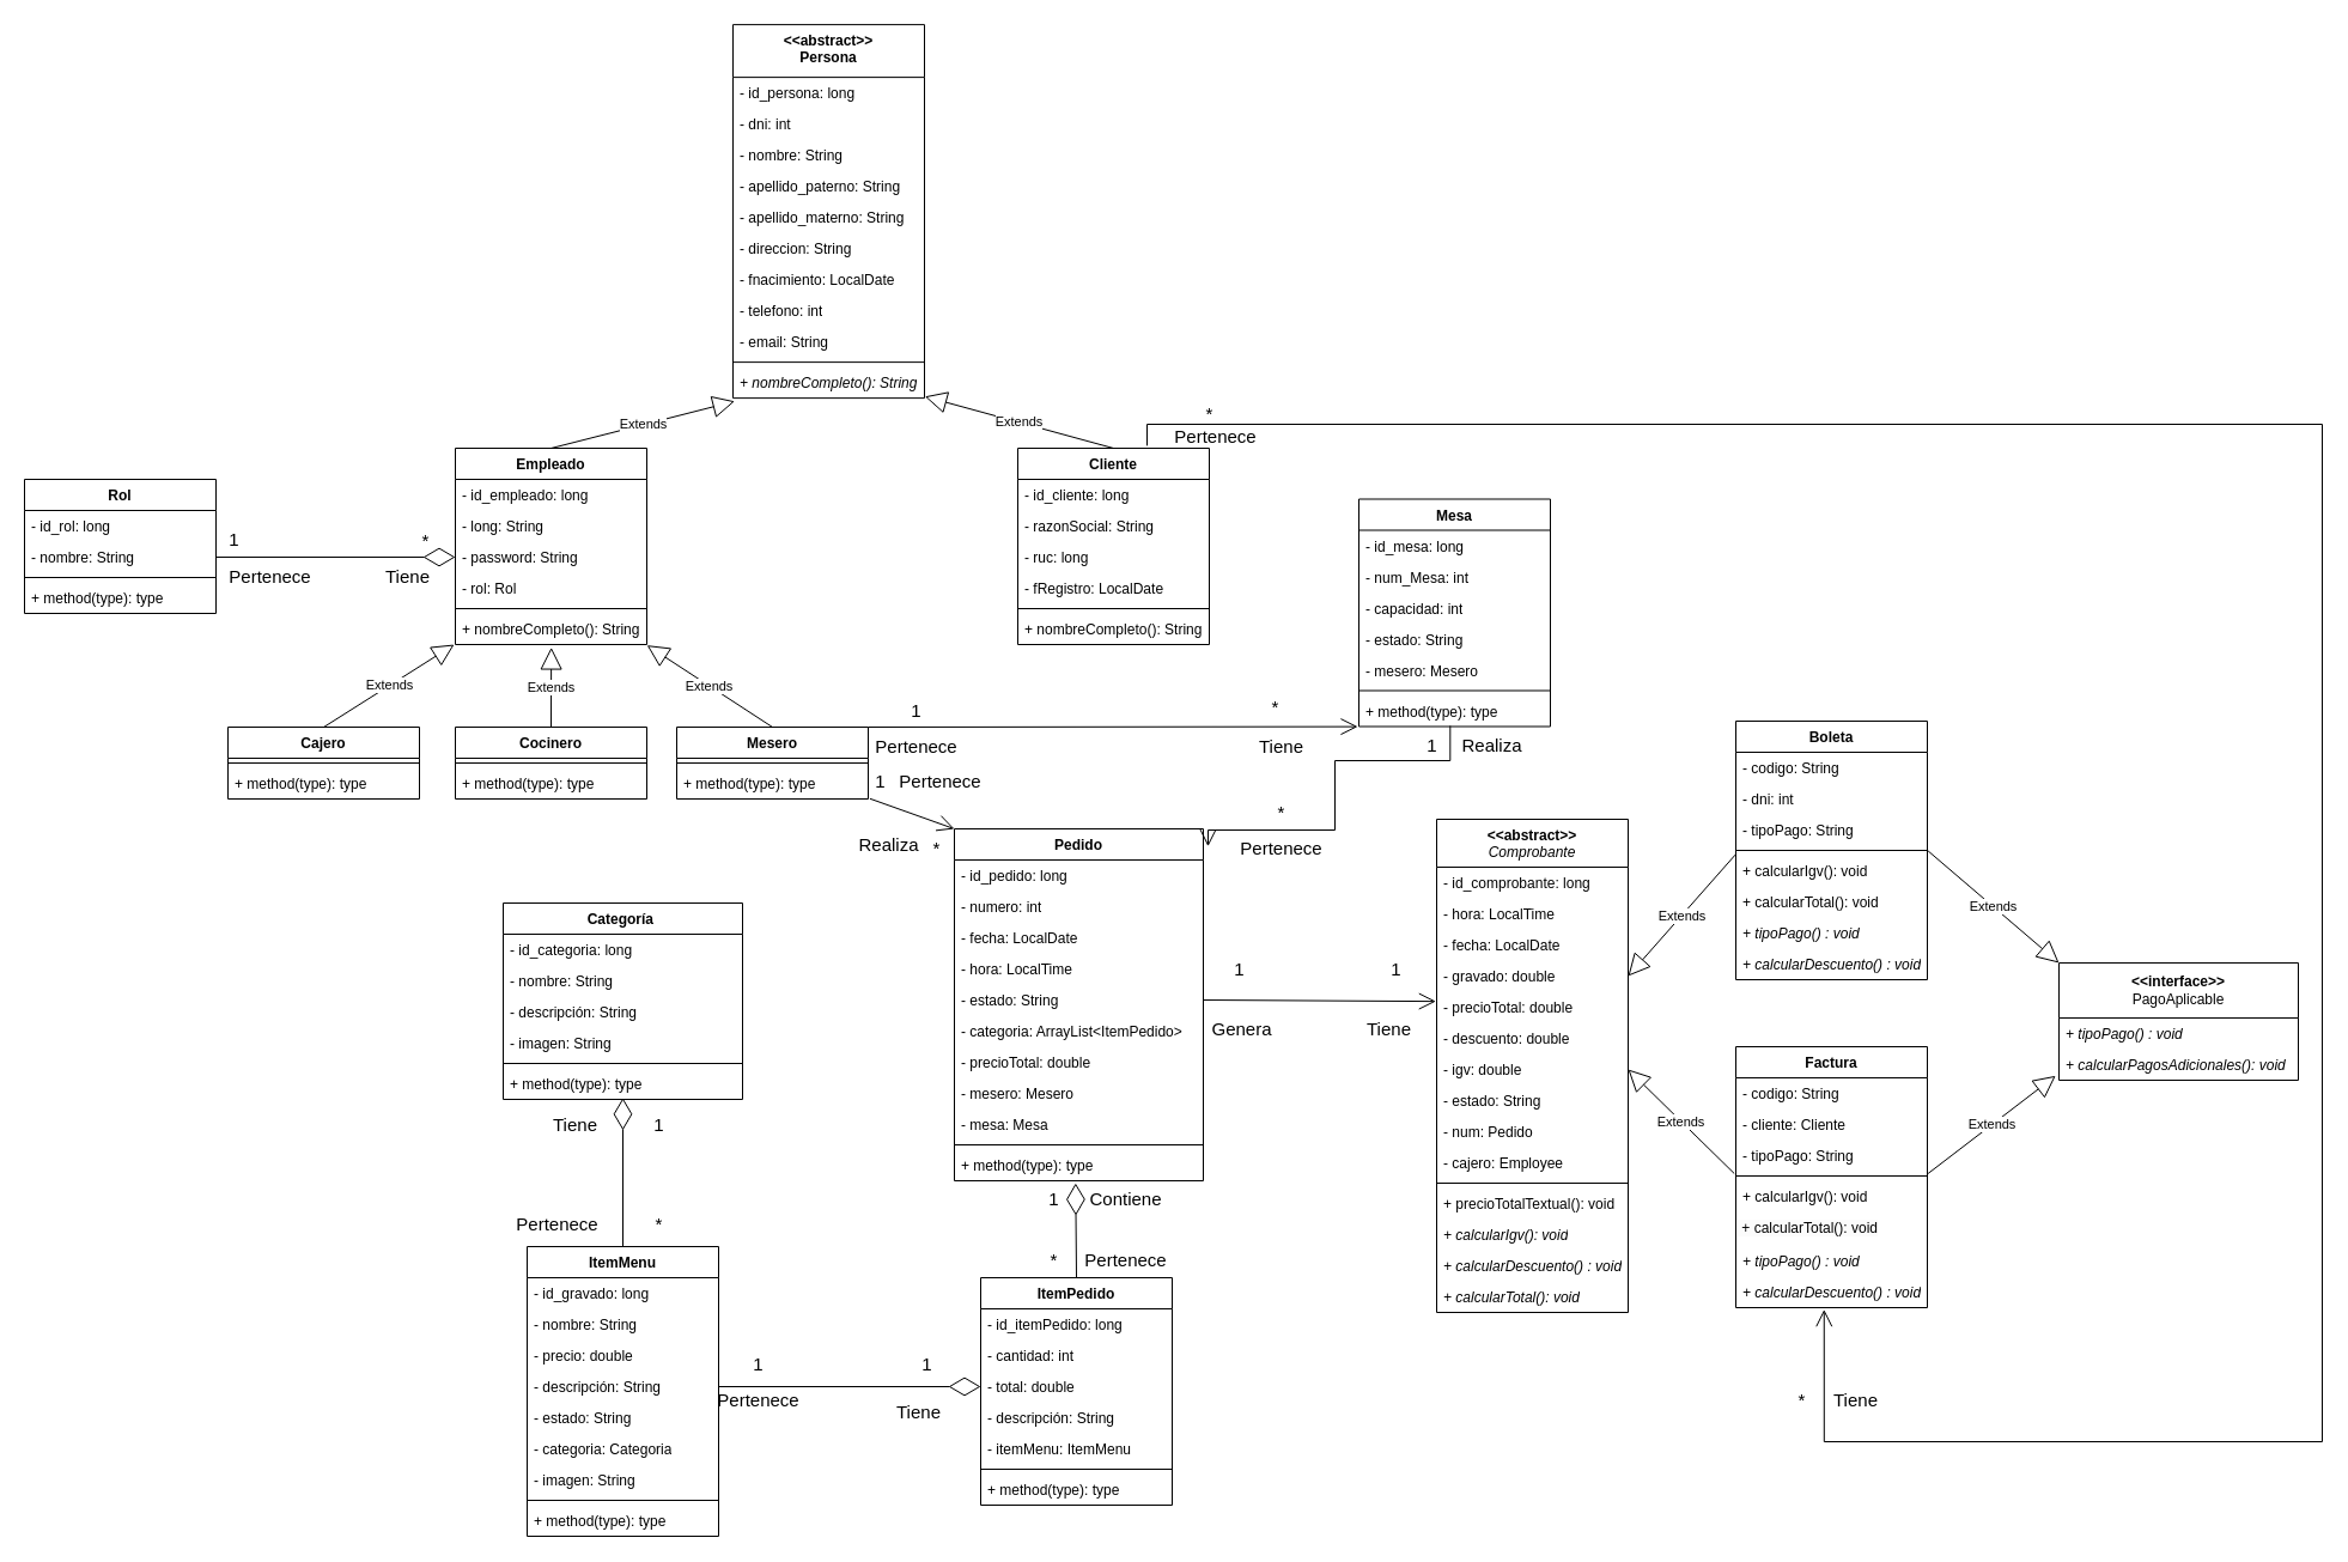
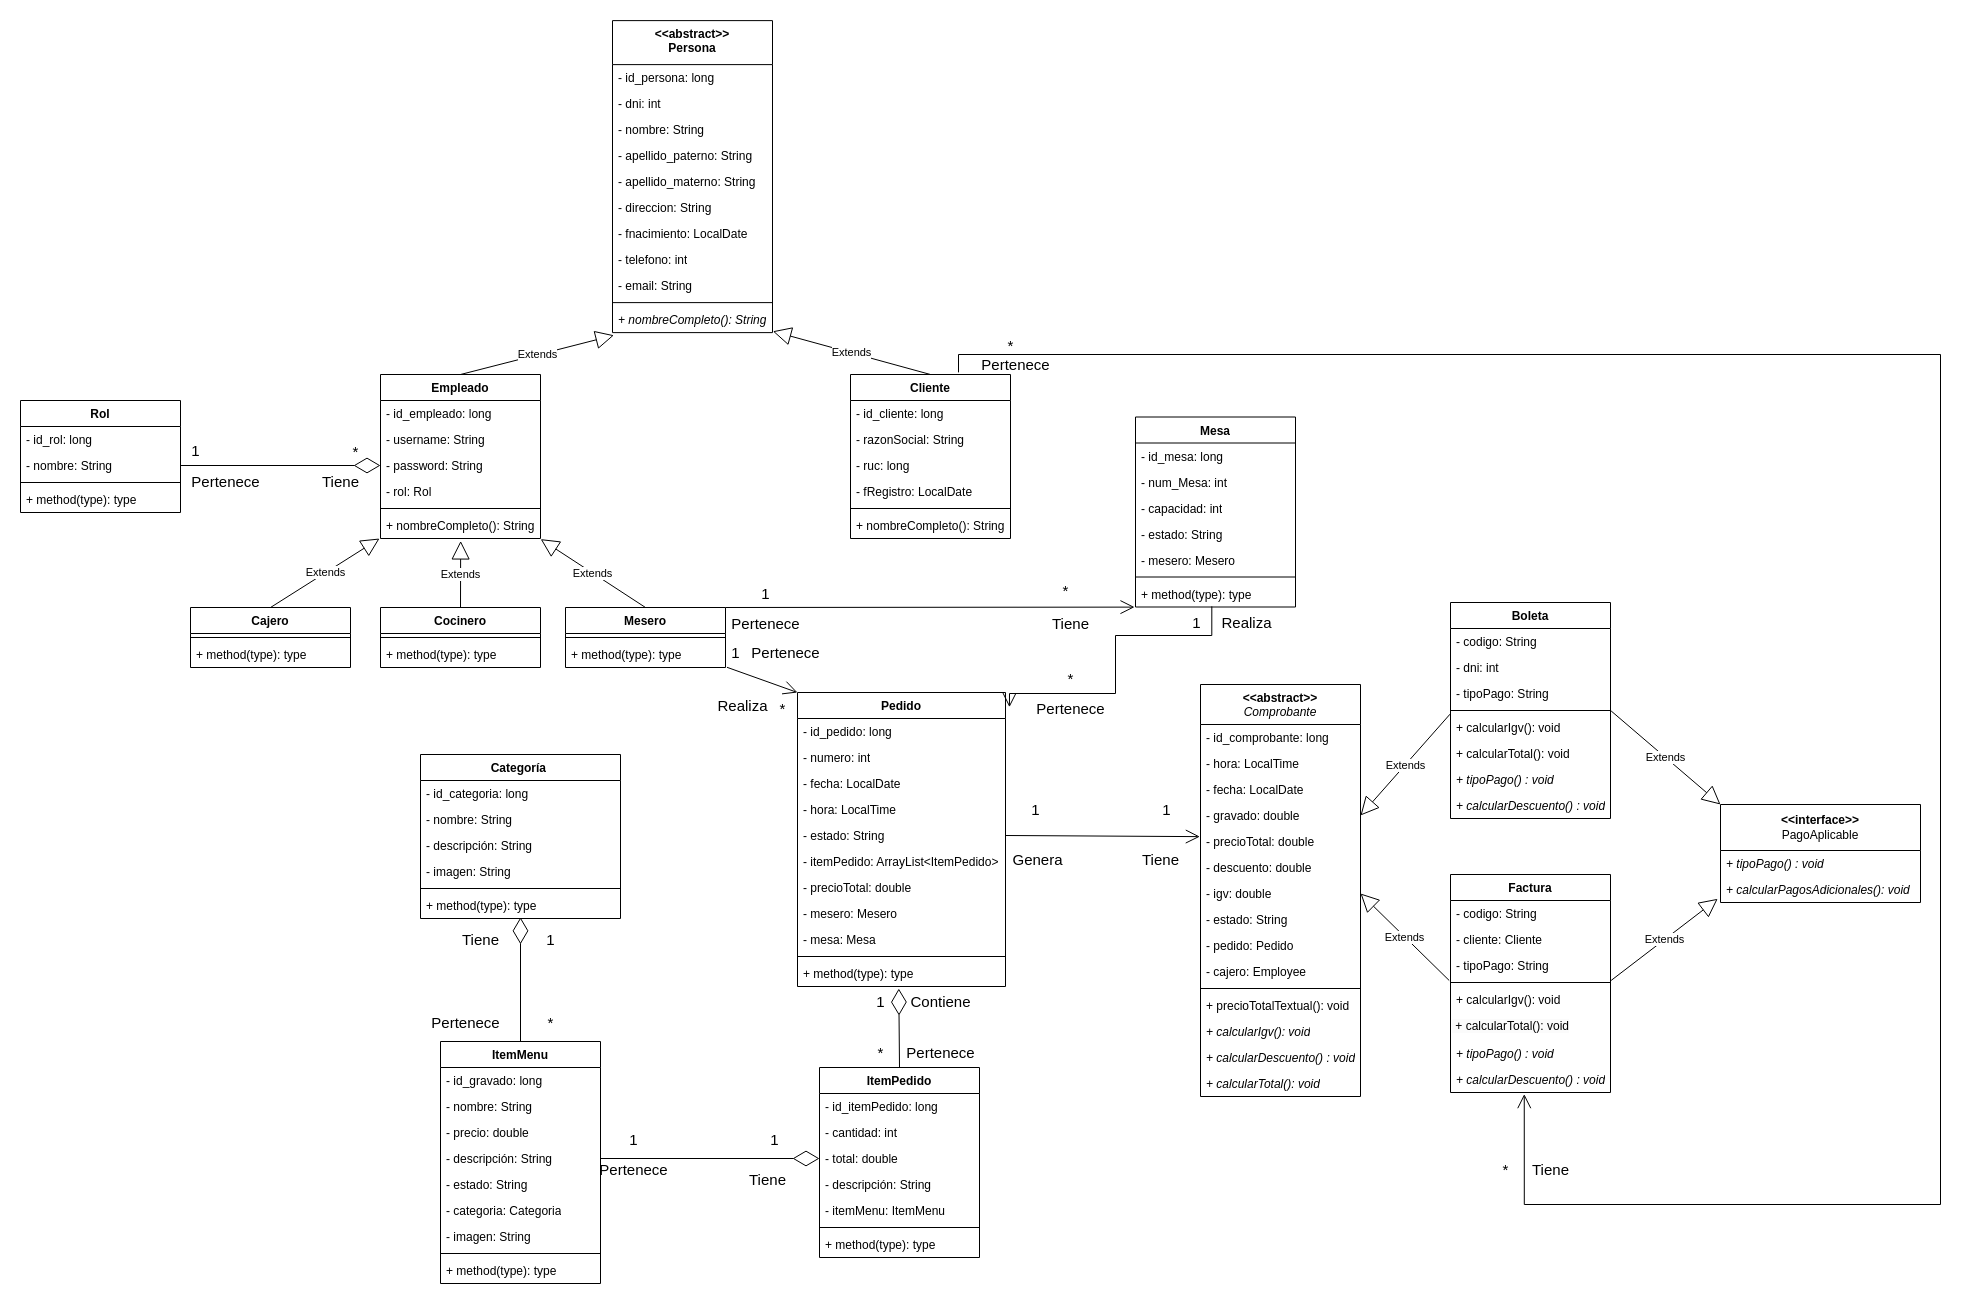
- <mxCell id="31" value="- long: String" style="text;strokeColor=none;fillColor=none;align=left;verticalAlign=top;spacingLeft=4;spacingRight=4;overflow=hidden;rotatable=0;points=[[0,0.5],[1,0.5]];portConstraint=eastwest;whiteSpace=wrap;html=1;" parent="29" vertex="1"><mxGeometry y="52" width="160" height="26" as="geometry" /></mxCell>
+ <mxCell id="31" value="- username: String" style="text;strokeColor=none;fillColor=none;align=left;verticalAlign=top;spacingLeft=4;spacingRight=4;overflow=hidden;rotatable=0;points=[[0,0.5],[1,0.5]];portConstraint=eastwest;whiteSpace=wrap;html=1;" parent="29" vertex="1"><mxGeometry y="52" width="160" height="26" as="geometry" /></mxCell>
- <mxCell id="77" value="- categoria: ArrayList&amp;lt;ItemPedido&amp;gt;" style="text;strokeColor=none;fillColor=none;align=left;verticalAlign=top;spacingLeft=4;spacingRight=4;overflow=hidden;rotatable=0;points=[[0,0.5],[1,0.5]];portConstraint=eastwest;whiteSpace=wrap;html=1;" parent="71" vertex="1"><mxGeometry y="156" width="208" height="26" as="geometry" /></mxCell>
+ <mxCell id="77" value="- itemPedido: ArrayList&amp;lt;ItemPedido&amp;gt;" style="text;strokeColor=none;fillColor=none;align=left;verticalAlign=top;spacingLeft=4;spacingRight=4;overflow=hidden;rotatable=0;points=[[0,0.5],[1,0.5]];portConstraint=eastwest;whiteSpace=wrap;html=1;" parent="71" vertex="1"><mxGeometry y="156" width="208" height="26" as="geometry" /></mxCell>
- <mxCell id="94" value="- num: Pedido" style="text;strokeColor=none;fillColor=none;align=left;verticalAlign=top;spacingLeft=4;spacingRight=4;overflow=hidden;rotatable=0;points=[[0,0.5],[1,0.5]];portConstraint=eastwest;whiteSpace=wrap;html=1;" parent="85" vertex="1"><mxGeometry y="248" width="160" height="26" as="geometry" /></mxCell>
+ <mxCell id="94" value="- pedido: Pedido" style="text;strokeColor=none;fillColor=none;align=left;verticalAlign=top;spacingLeft=4;spacingRight=4;overflow=hidden;rotatable=0;points=[[0,0.5],[1,0.5]];portConstraint=eastwest;whiteSpace=wrap;html=1;" parent="85" vertex="1"><mxGeometry y="248" width="160" height="26" as="geometry" /></mxCell>
